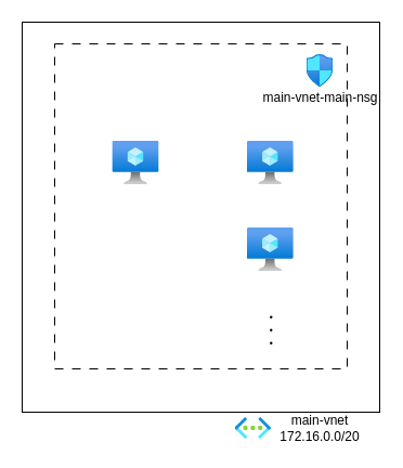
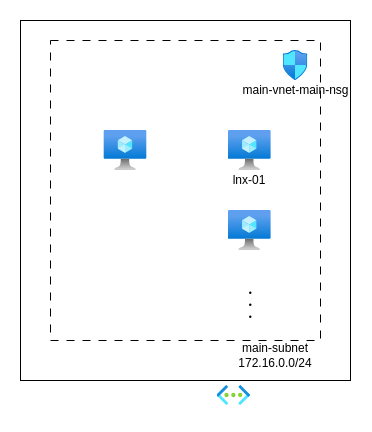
+ <mxCell id="9" value="lnx-01" style="text;html=1;strokeColor=none;fillColor=none;align=center;verticalAlign=middle;whiteSpace=wrap;rounded=0;dashed=1;dashPattern=8 8;container=0;" parent="1" vertex="1"><mxGeometry x="219.22" y="170" width="60" height="20" as="geometry" /></mxCell>
+ <mxCell id="4" value="main-subnet&lt;br&gt;172.16.0.0/24" style="text;html=1;strokeColor=none;fillColor=none;align=center;verticalAlign=middle;whiteSpace=wrap;rounded=0;dashed=1;dashPattern=8 8;" parent="1" vertex="1"><mxGeometry x="230" y="340" width="90" height="30" as="geometry" /></mxCell>
- <mxCell id="3" value="main-vnet&lt;br&gt;172.16.0.0/20" style="text;html=1;strokeColor=none;fillColor=none;align=center;verticalAlign=middle;whiteSpace=wrap;rounded=0;dashed=1;dashPattern=8 8;" parent="1" vertex="1"><mxGeometry x="250" y="380" width="90" height="30" as="geometry" /></mxCell>
